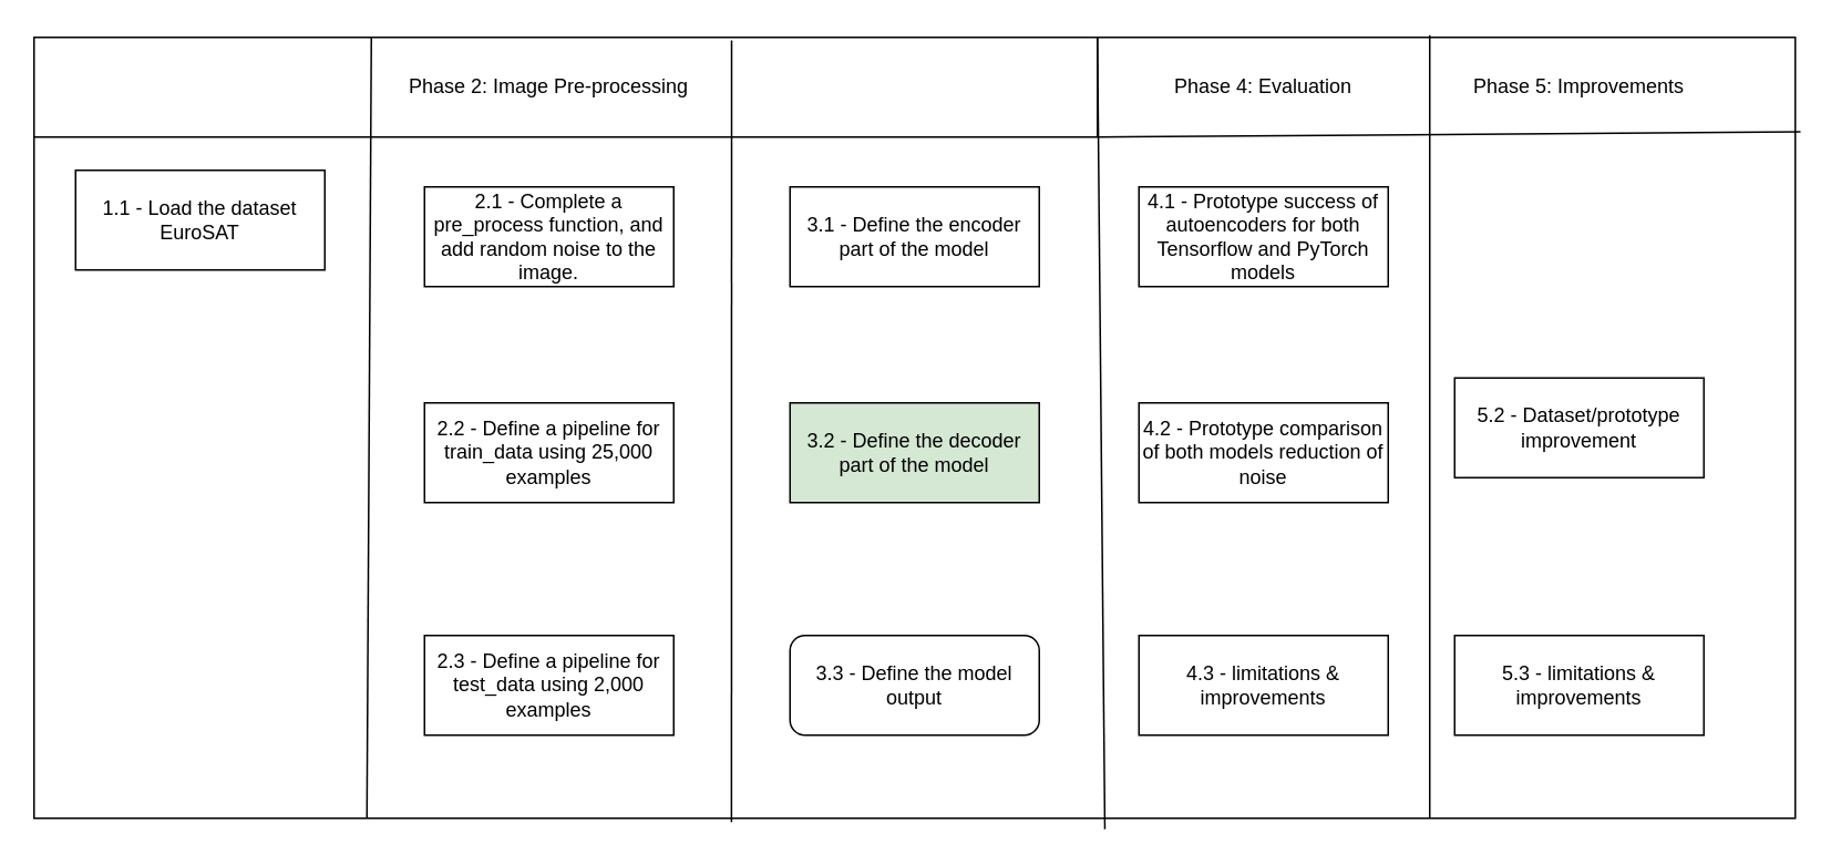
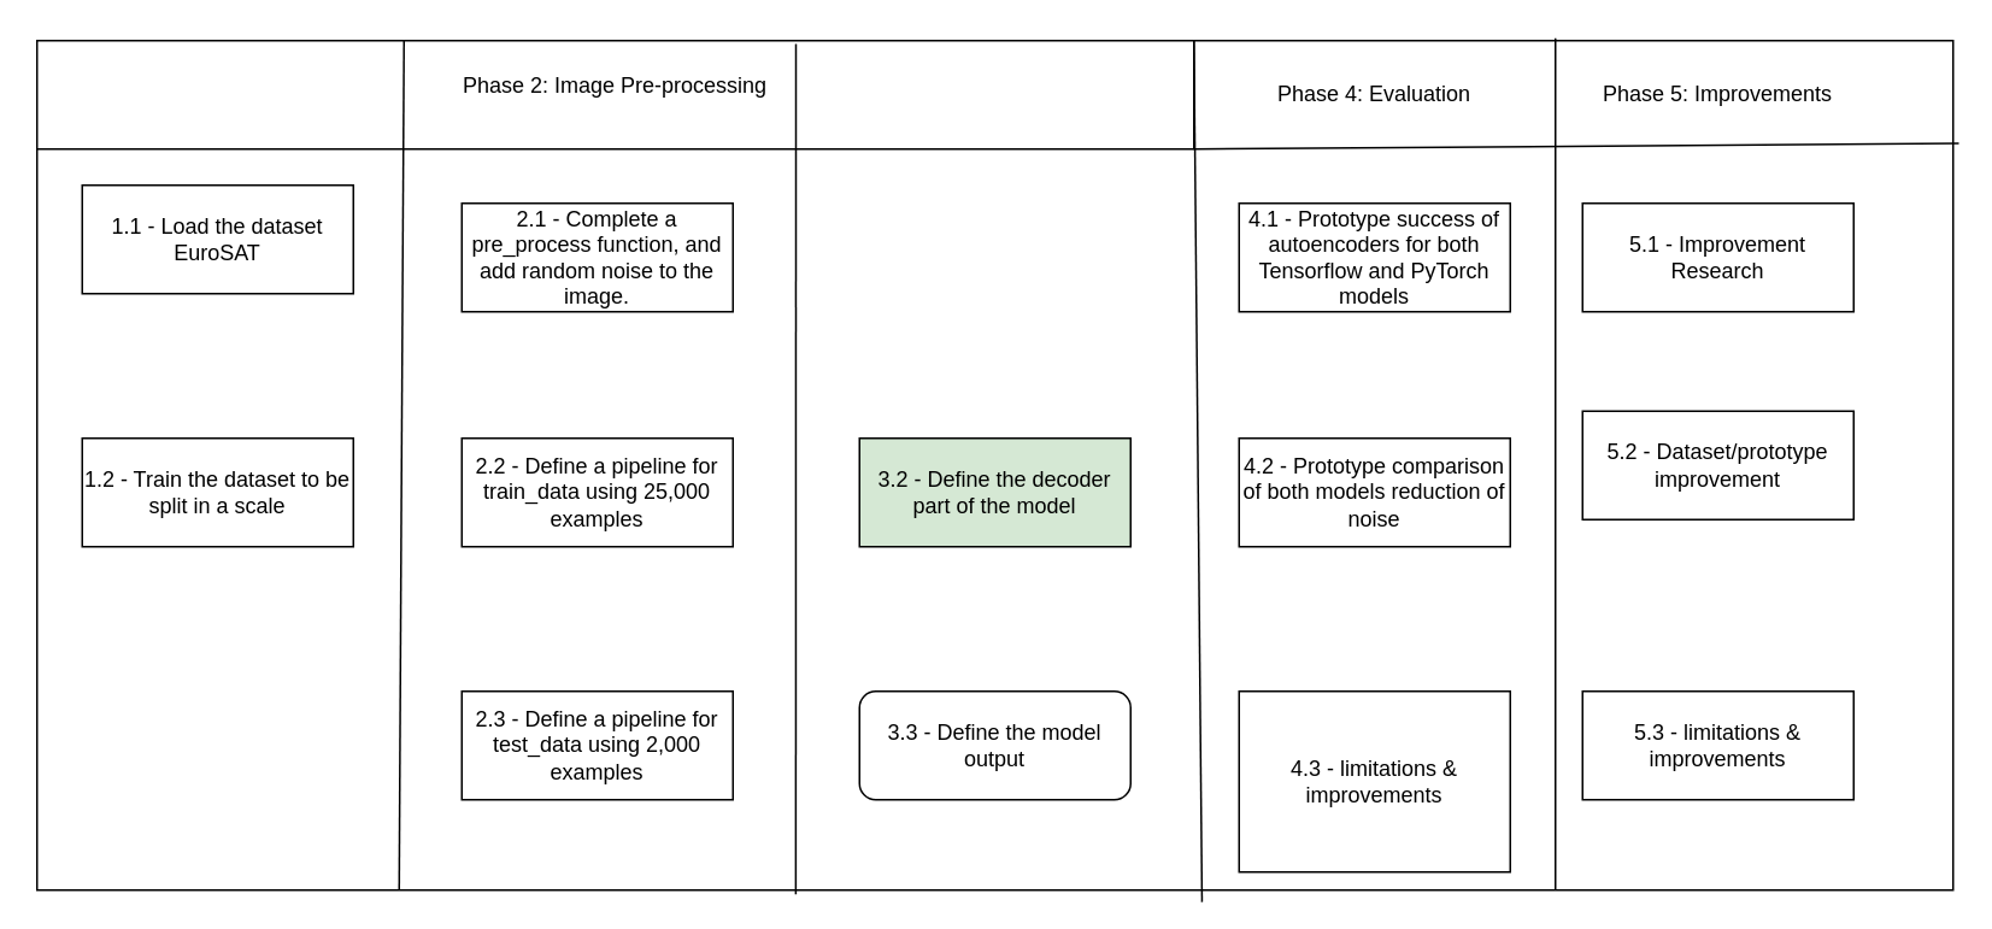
- <mxCell id="7" value="Phase 2: Image Pre-processing" style="text;html=1;strokeColor=none;fillColor=none;align=center;verticalAlign=middle;whiteSpace=wrap;rounded=0;" vertex="1" parent="1"><mxGeometry x="240" y="37" width="180" height="30" as="geometry" /></mxCell>
+ <mxCell id="7" value="Phase 2: Image Pre-processing" style="text;html=1;strokeColor=none;fillColor=none;align=center;verticalAlign=middle;whiteSpace=wrap;rounded=0;" vertex="1" parent="1"><mxGeometry x="250" y="32" width="180" height="30" as="geometry" /></mxCell>
- <mxCell id="12" value="3.1 - Define the encoder part of the model" style="rounded=0;whiteSpace=wrap;html=1;" vertex="1" parent="1"><mxGeometry x="475" y="112" width="150" height="60" as="geometry" /></mxCell>
+ <mxCell id="23" value="5.1 - Improvement Research" style="rounded=0;whiteSpace=wrap;html=1;" vertex="1" parent="1"><mxGeometry x="875" y="112" width="150" height="60" as="geometry" /></mxCell>
+ <mxCell id="5" value="1.2 - Train the dataset to be split in a scale" style="rounded=0;whiteSpace=wrap;html=1;" vertex="1" parent="1"><mxGeometry x="45" y="242" width="150" height="60" as="geometry" /></mxCell>
- <mxCell id="21" value="4.3 - limitations &amp;amp; improvements" style="rounded=0;whiteSpace=wrap;html=1;" vertex="1" parent="1"><mxGeometry x="685" y="382" width="150" height="60" as="geometry" /></mxCell>
+ <mxCell id="21" value="4.3 - limitations &amp;amp; improvements" style="rounded=0;whiteSpace=wrap;html=1;" vertex="1" parent="1"><mxGeometry x="685" y="382" width="150" height="100" as="geometry" /></mxCell>
